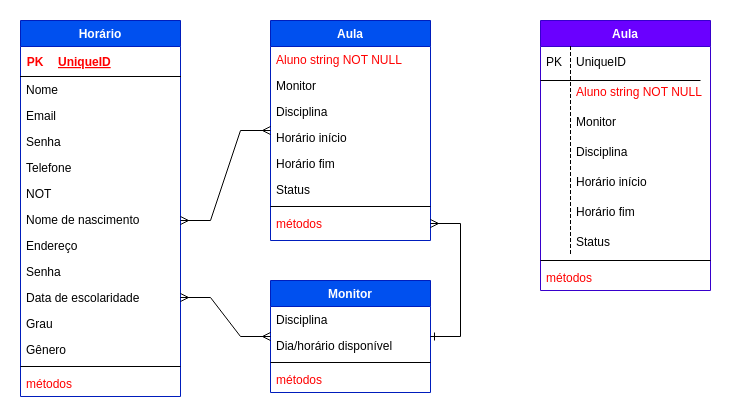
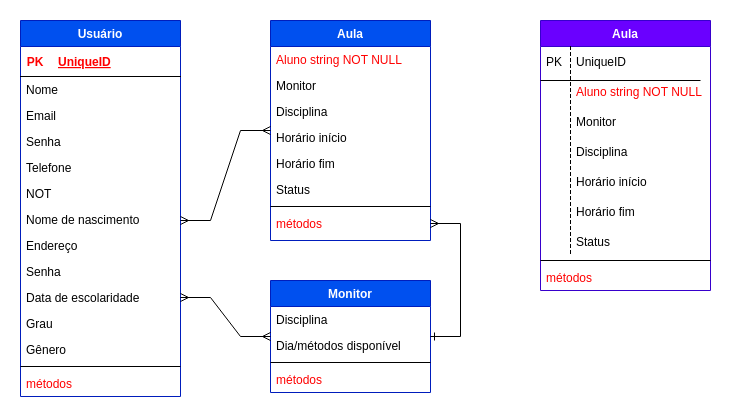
- <mxCell id="2" value="Horário" style="swimlane;fontStyle=1;align=center;verticalAlign=top;childLayout=stackLayout;horizontal=1;startSize=26;horizontalStack=0;resizeParent=1;resizeLast=0;collapsible=1;marginBottom=0;rounded=0;shadow=0;strokeWidth=1;fillColor=#0050ef;strokeColor=#001DBC;fontColor=#ffffff;" parent="1" vertex="1"><mxGeometry x="20" y="20" width="160" height="376" as="geometry"><mxRectangle x="230" y="140" width="160" height="26" as="alternateBounds" /></mxGeometry></mxCell>
+ <mxCell id="2" value="Usuário" style="swimlane;fontStyle=1;align=center;verticalAlign=top;childLayout=stackLayout;horizontal=1;startSize=26;horizontalStack=0;resizeParent=1;resizeLast=0;collapsible=1;marginBottom=0;rounded=0;shadow=0;strokeWidth=1;fillColor=#0050ef;strokeColor=#001DBC;fontColor=#ffffff;" parent="1" vertex="1"><mxGeometry x="20" y="20" width="160" height="376" as="geometry"><mxRectangle x="230" y="140" width="160" height="26" as="alternateBounds" /></mxGeometry></mxCell>
- <mxCell id="22" value="Dia/horário disponível" style="text;align=left;verticalAlign=top;spacingLeft=4;spacingRight=4;overflow=hidden;rotatable=0;points=[[0,0.5],[1,0.5]];portConstraint=eastwest;" parent="20" vertex="1"><mxGeometry y="52" width="160" height="26" as="geometry" /></mxCell>
+ <mxCell id="22" value="Dia/métodos disponível" style="text;align=left;verticalAlign=top;spacingLeft=4;spacingRight=4;overflow=hidden;rotatable=0;points=[[0,0.5],[1,0.5]];portConstraint=eastwest;" parent="20" vertex="1"><mxGeometry y="52" width="160" height="26" as="geometry" /></mxCell>
